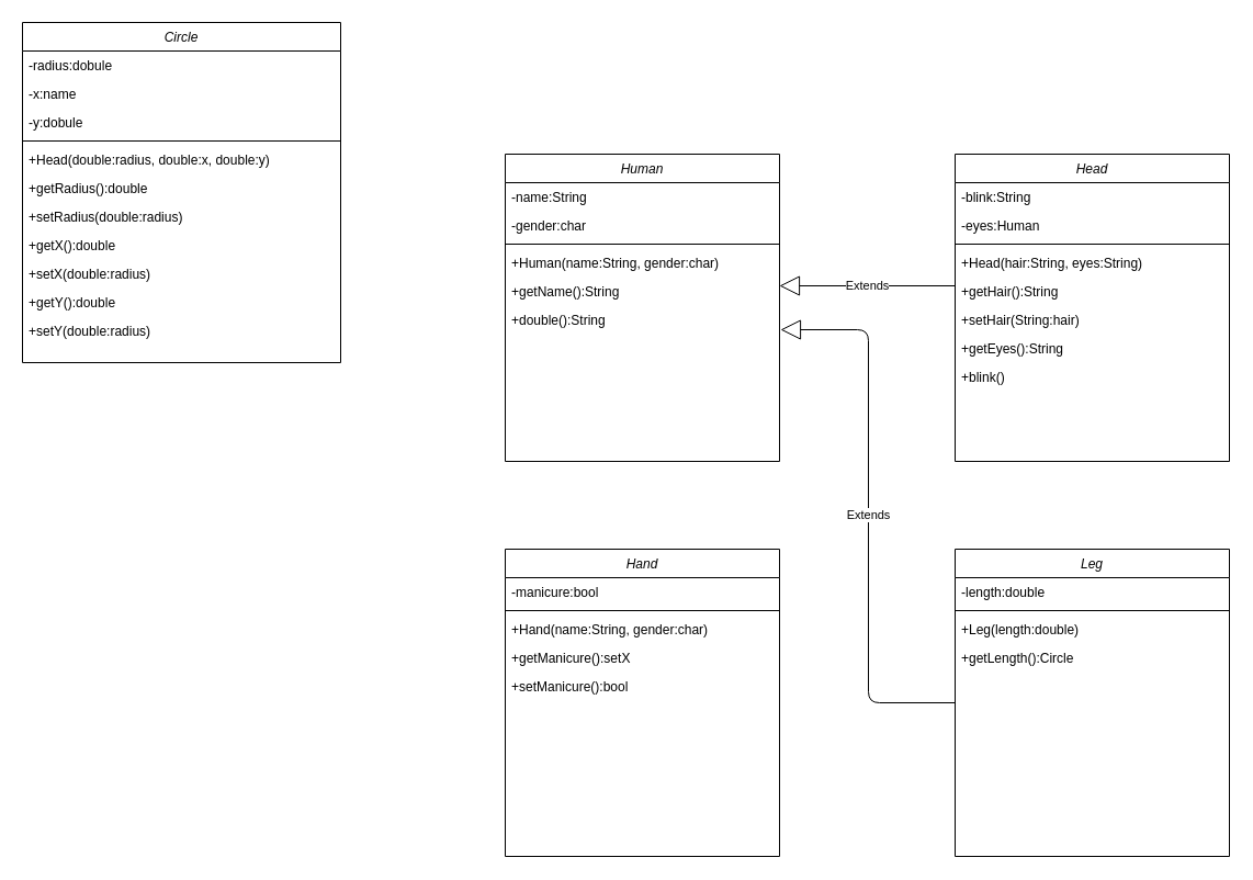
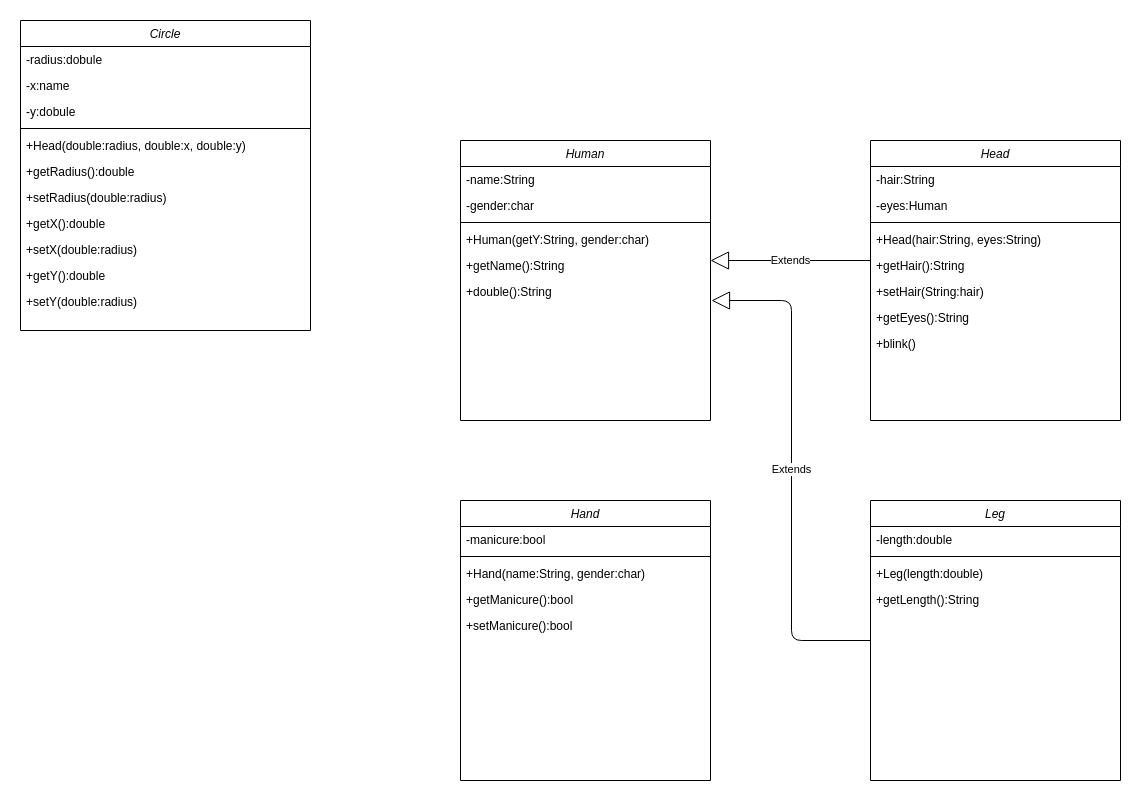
- <mxCell id="22" value="-blink:String&#10;" style="text;align=left;verticalAlign=top;spacingLeft=4;spacingRight=4;overflow=hidden;rotatable=0;points=[[0,0.5],[1,0.5]];portConstraint=eastwest;" vertex="1" parent="21"><mxGeometry y="26" width="250" height="26" as="geometry" /></mxCell>
+ <mxCell id="22" value="-hair:String&#10;" style="text;align=left;verticalAlign=top;spacingLeft=4;spacingRight=4;overflow=hidden;rotatable=0;points=[[0,0.5],[1,0.5]];portConstraint=eastwest;" vertex="1" parent="21"><mxGeometry y="26" width="250" height="26" as="geometry" /></mxCell>
- <mxCell id="18" value="+Human(name:String, gender:char)" style="text;align=left;verticalAlign=top;spacingLeft=4;spacingRight=4;overflow=hidden;rotatable=0;points=[[0,0.5],[1,0.5]];portConstraint=eastwest;" vertex="1" parent="14"><mxGeometry y="86" width="250" height="26" as="geometry" /></mxCell>
+ <mxCell id="18" value="+Human(getY:String, gender:char)" style="text;align=left;verticalAlign=top;spacingLeft=4;spacingRight=4;overflow=hidden;rotatable=0;points=[[0,0.5],[1,0.5]];portConstraint=eastwest;" vertex="1" parent="14"><mxGeometry y="86" width="250" height="26" as="geometry" /></mxCell>
- <mxCell id="34" value="+getManicure():setX" style="text;align=left;verticalAlign=top;spacingLeft=4;spacingRight=4;overflow=hidden;rotatable=0;points=[[0,0.5],[1,0.5]];portConstraint=eastwest;" vertex="1" parent="30"><mxGeometry y="86" width="250" height="26" as="geometry" /></mxCell>
+ <mxCell id="34" value="+getManicure():bool" style="text;align=left;verticalAlign=top;spacingLeft=4;spacingRight=4;overflow=hidden;rotatable=0;points=[[0,0.5],[1,0.5]];portConstraint=eastwest;" vertex="1" parent="30"><mxGeometry y="86" width="250" height="26" as="geometry" /></mxCell>
- <mxCell id="40" value="+getLength():Circle" style="text;align=left;verticalAlign=top;spacingLeft=4;spacingRight=4;overflow=hidden;rotatable=0;points=[[0,0.5],[1,0.5]];portConstraint=eastwest;" vertex="1" parent="36"><mxGeometry y="86" width="250" height="26" as="geometry" /></mxCell>
+ <mxCell id="40" value="+getLength():String" style="text;align=left;verticalAlign=top;spacingLeft=4;spacingRight=4;overflow=hidden;rotatable=0;points=[[0,0.5],[1,0.5]];portConstraint=eastwest;" vertex="1" parent="36"><mxGeometry y="86" width="250" height="26" as="geometry" /></mxCell>
